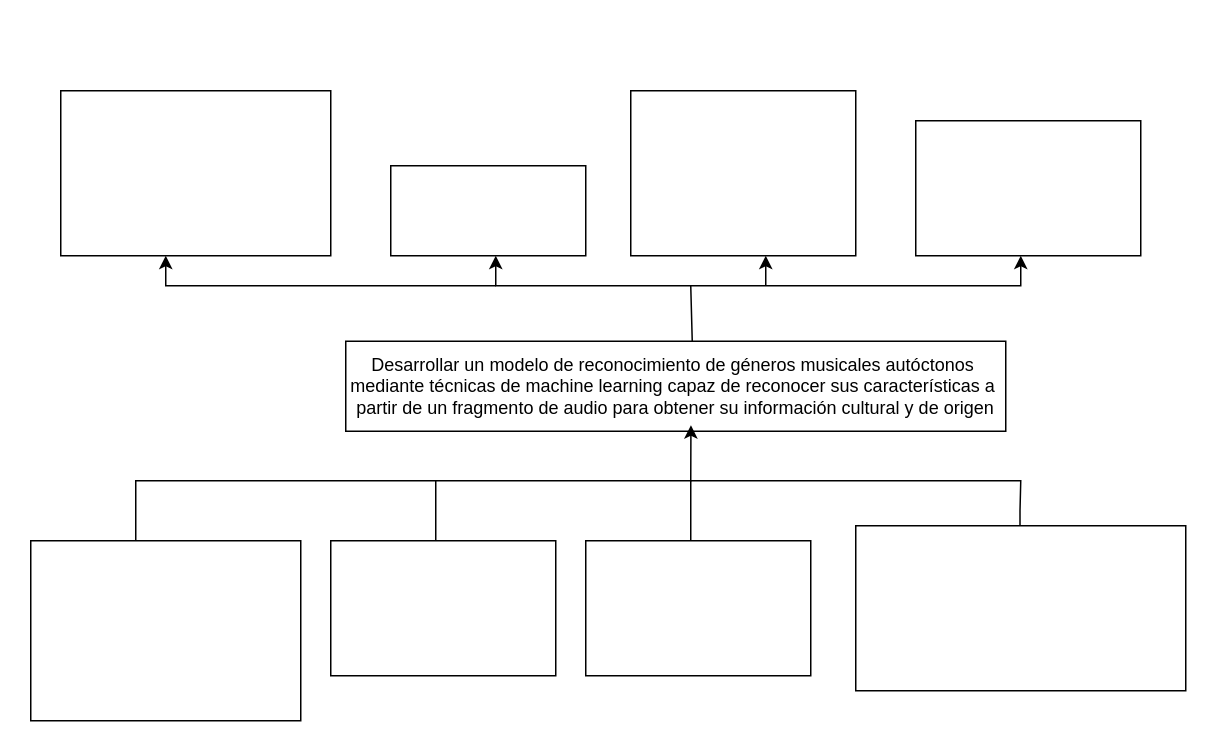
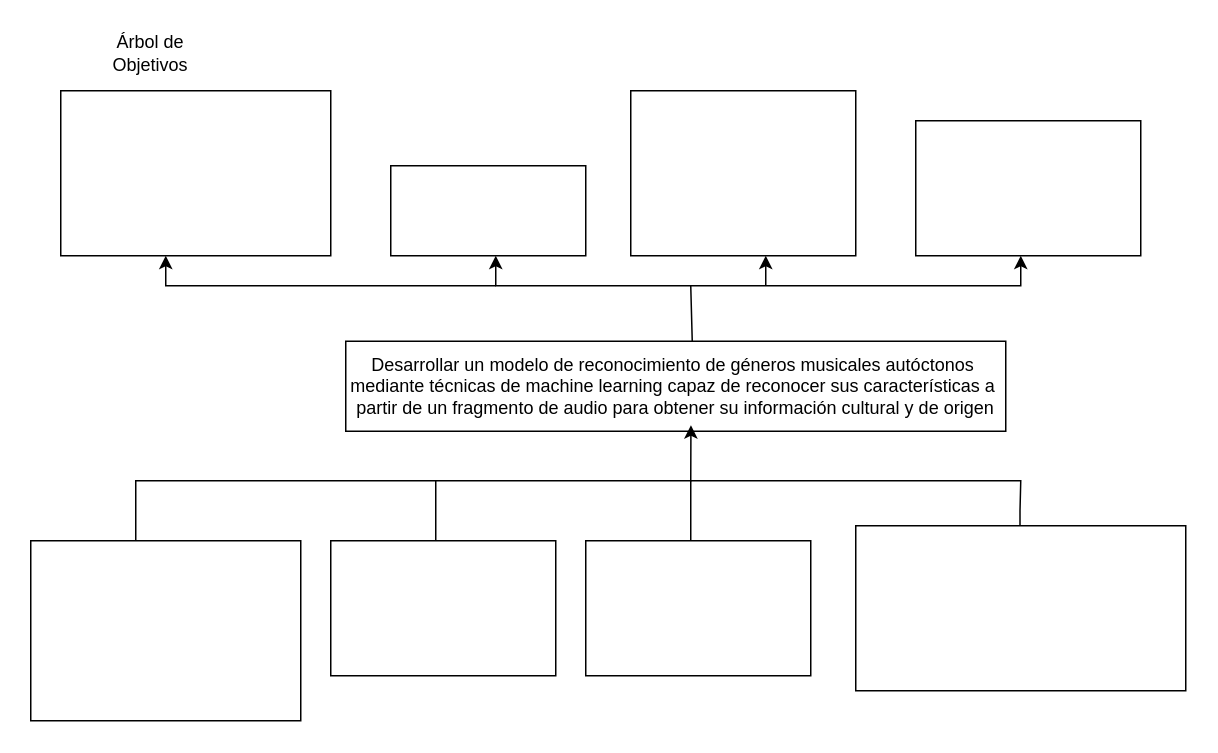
+ <mxCell id="19" value="Árbol de Objetivos" style="text;html=1;strokeColor=none;fillColor=none;align=center;verticalAlign=middle;whiteSpace=wrap;rounded=0;" vertex="1" parent="1"><mxGeometry x="70" y="20" width="60" height="30" as="geometry" /></mxCell>
